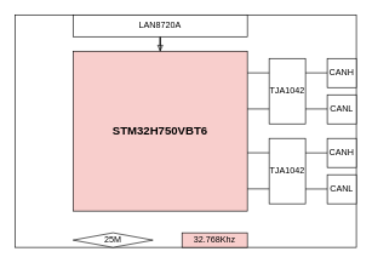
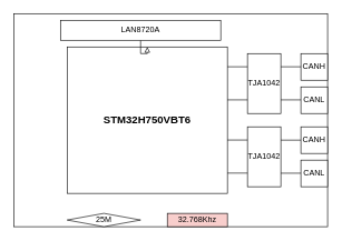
- <mxCell id="21" value="LAN8720A" style="rounded=0;whiteSpace=wrap;html=1;" vertex="1" parent="1"><mxGeometry x="100" y="20" width="240" height="30" as="geometry" /></mxCell>
+ <mxCell id="21" value="LAN8720A" style="rounded=0;whiteSpace=wrap;html=1;" vertex="1" parent="1"><mxGeometry x="90" y="30" width="240" height="30" as="geometry" /></mxCell>
- <mxCell id="3" value="&lt;b&gt;&lt;font style=&quot;font-size: 16px;&quot;&gt;STM32H750VBT6&lt;/font&gt;&lt;/b&gt;" style="rounded=0;whiteSpace=wrap;html=1;fillColor=#f8cecc;" vertex="1" parent="1"><mxGeometry x="100" y="70" width="240" height="220" as="geometry" /></mxCell>
+ <mxCell id="3" value="&lt;b&gt;&lt;font style=&quot;font-size: 16px;&quot;&gt;STM32H750VBT6&lt;/font&gt;&lt;/b&gt;" style="rounded=0;whiteSpace=wrap;html=1;" vertex="1" parent="1"><mxGeometry x="100" y="70" width="240" height="220" as="geometry" /></mxCell>
